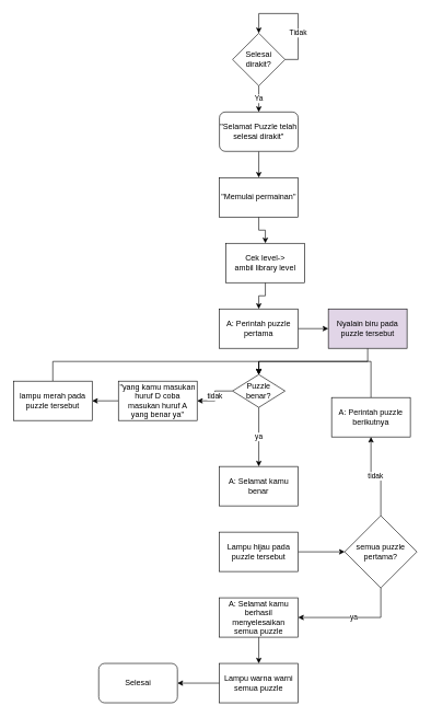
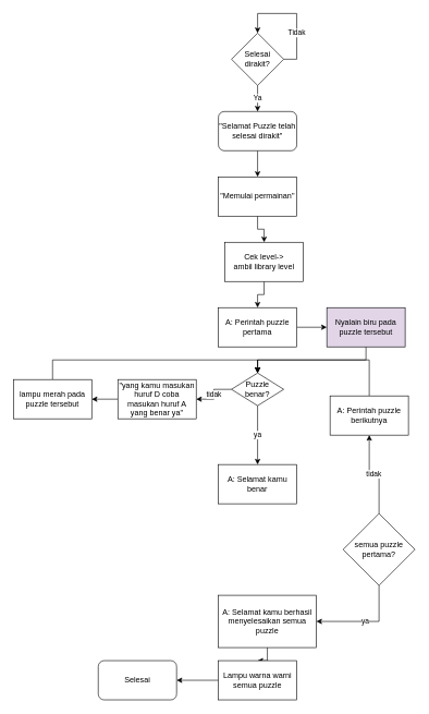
- <mxCell id="29" value="Lampu hijau pada puzzle tersebut" style="rounded=0;whiteSpace=wrap;html=1;" parent="1" vertex="1"><mxGeometry x="334" y="810" width="120" height="60" as="geometry" /></mxCell>
- <mxCell id="28" style="edgeStyle=orthogonalEdgeStyle;rounded=0;orthogonalLoop=1;jettySize=auto;html=1;exitX=1;exitY=0.5;exitDx=0;exitDy=0;entryX=0;entryY=0.5;entryDx=0;entryDy=0;" parent="1" source="29" target="24" edge="1"><mxGeometry relative="1" as="geometry" /></mxCell>
- <mxCell id="26" value="A: Selamat kamu berhasil menyelesaikan semua puzzle" style="rounded=0;whiteSpace=wrap;html=1;" parent="1" vertex="1"><mxGeometry x="334" y="910" width="120" height="60" as="geometry" /></mxCell>
+ <mxCell id="26" value="A: Selamat kamu berhasil menyelesaikan semua puzzle" style="rounded=0;whiteSpace=wrap;html=1;" parent="1" vertex="1"><mxGeometry x="334" y="910" width="150" height="80" as="geometry" /></mxCell>
